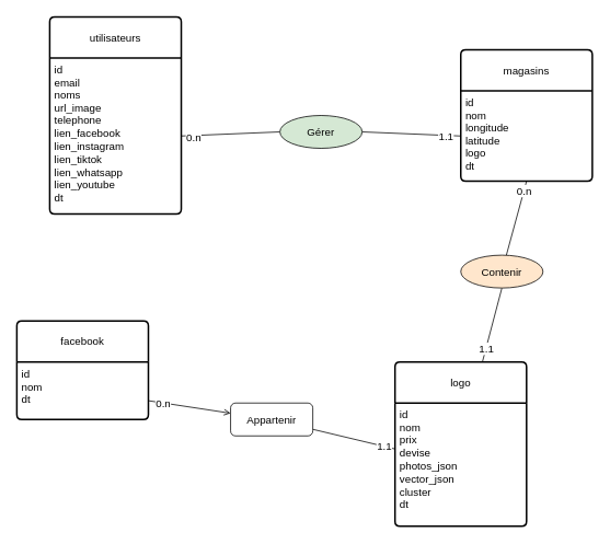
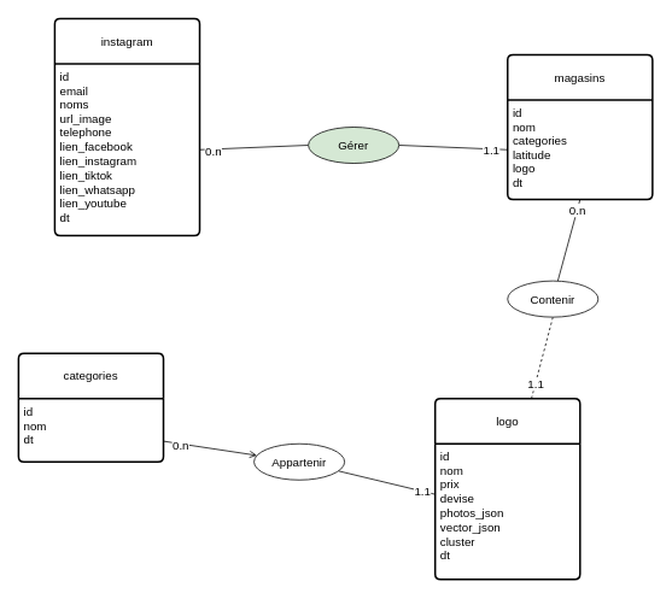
- <mxCell id="2" value="utilisateurs" style="swimlane;childLayout=stackLayout;horizontal=1;startSize=50;horizontalStack=0;rounded=1;fontSize=13;fontStyle=0;strokeWidth=2;resizeParent=0;resizeLast=1;shadow=0;dashed=0;align=center;arcSize=4;whiteSpace=wrap;html=1;" vertex="1" parent="1"><mxGeometry x="60" y="20" width="160" height="240" as="geometry" /></mxCell>
+ <mxCell id="2" value="instagram" style="swimlane;childLayout=stackLayout;horizontal=1;startSize=50;horizontalStack=0;rounded=1;fontSize=13;fontStyle=0;strokeWidth=2;resizeParent=0;resizeLast=1;shadow=0;dashed=0;align=center;arcSize=4;whiteSpace=wrap;html=1;" vertex="1" parent="1"><mxGeometry x="60" y="20" width="160" height="240" as="geometry" /></mxCell>
- <mxCell id="5" value="id&lt;br&gt;nom&lt;div&gt;&lt;div&gt;longitude&lt;br&gt;latitude&lt;/div&gt;&lt;div&gt;logo&lt;/div&gt;&lt;div&gt;dt&lt;/div&gt;&lt;/div&gt;" style="align=left;strokeColor=none;fillColor=none;spacingLeft=4;spacingRight=4;fontSize=13;verticalAlign=top;resizable=0;rotatable=0;part=1;html=1;whiteSpace=wrap;" vertex="1" parent="4"><mxGeometry y="50" width="160" height="110" as="geometry" /></mxCell>
+ <mxCell id="5" value="id&lt;br&gt;nom&lt;div&gt;&lt;div&gt;categories&lt;br&gt;latitude&lt;/div&gt;&lt;div&gt;logo&lt;/div&gt;&lt;div&gt;dt&lt;/div&gt;&lt;/div&gt;" style="align=left;strokeColor=none;fillColor=none;spacingLeft=4;spacingRight=4;fontSize=13;verticalAlign=top;resizable=0;rotatable=0;part=1;html=1;whiteSpace=wrap;" vertex="1" parent="4"><mxGeometry y="50" width="160" height="110" as="geometry" /></mxCell>
- <mxCell id="19" value="Contenir" style="ellipse;whiteSpace=wrap;html=1;align=center;fontSize=13;fillColor=#ffe6cc;" vertex="1" parent="1"><mxGeometry x="560" y="310" width="100" height="40" as="geometry" /></mxCell>
+ <mxCell id="19" value="Contenir" style="ellipse;whiteSpace=wrap;html=1;align=center;fontSize=13;" vertex="1" parent="1"><mxGeometry x="560" y="310" width="100" height="40" as="geometry" /></mxCell>
- <mxCell id="15" value="" style="endArrow=none;html=1;rounded=0;exitX=0.5;exitY=1;exitDx=0;exitDy=0;fontSize=13;" edge="1" parent="1" source="19" target="6"><mxGeometry relative="1" as="geometry"><mxPoint x="420" y="320" as="sourcePoint" /><mxPoint x="580" y="320" as="targetPoint" /></mxGeometry></mxCell>
+ <mxCell id="15" value="" style="endArrow=none;html=1;rounded=0;exitX=0.5;exitY=1;exitDx=0;exitDy=0;fontSize=13;dashed=1;" edge="1" parent="1" source="19" target="6"><mxGeometry relative="1" as="geometry"><mxPoint x="420" y="320" as="sourcePoint" /><mxPoint x="580" y="320" as="targetPoint" /></mxGeometry></mxCell>
- <mxCell id="8" value="facebook" style="swimlane;childLayout=stackLayout;horizontal=1;startSize=50;horizontalStack=0;rounded=1;fontSize=13;fontStyle=0;strokeWidth=2;resizeParent=0;resizeLast=1;shadow=0;dashed=0;align=center;arcSize=4;whiteSpace=wrap;html=1;" vertex="1" parent="1"><mxGeometry x="20" y="390" width="160" height="120" as="geometry" /></mxCell>
+ <mxCell id="8" value="categories" style="swimlane;childLayout=stackLayout;horizontal=1;startSize=50;horizontalStack=0;rounded=1;fontSize=13;fontStyle=0;strokeWidth=2;resizeParent=0;resizeLast=1;shadow=0;dashed=0;align=center;arcSize=4;whiteSpace=wrap;html=1;" vertex="1" parent="1"><mxGeometry x="20" y="390" width="160" height="120" as="geometry" /></mxCell>
- <mxCell id="24" value="Appartenir" style="whiteSpace=wrap;html=1;align=center;fontSize=13;rounded=1;" vertex="1" parent="1"><mxGeometry x="280" y="490" width="100" height="40" as="geometry" /></mxCell>
+ <mxCell id="24" value="Appartenir" style="ellipse;whiteSpace=wrap;html=1;align=center;fontSize=13;" vertex="1" parent="1"><mxGeometry x="280" y="490" width="100" height="40" as="geometry" /></mxCell>
